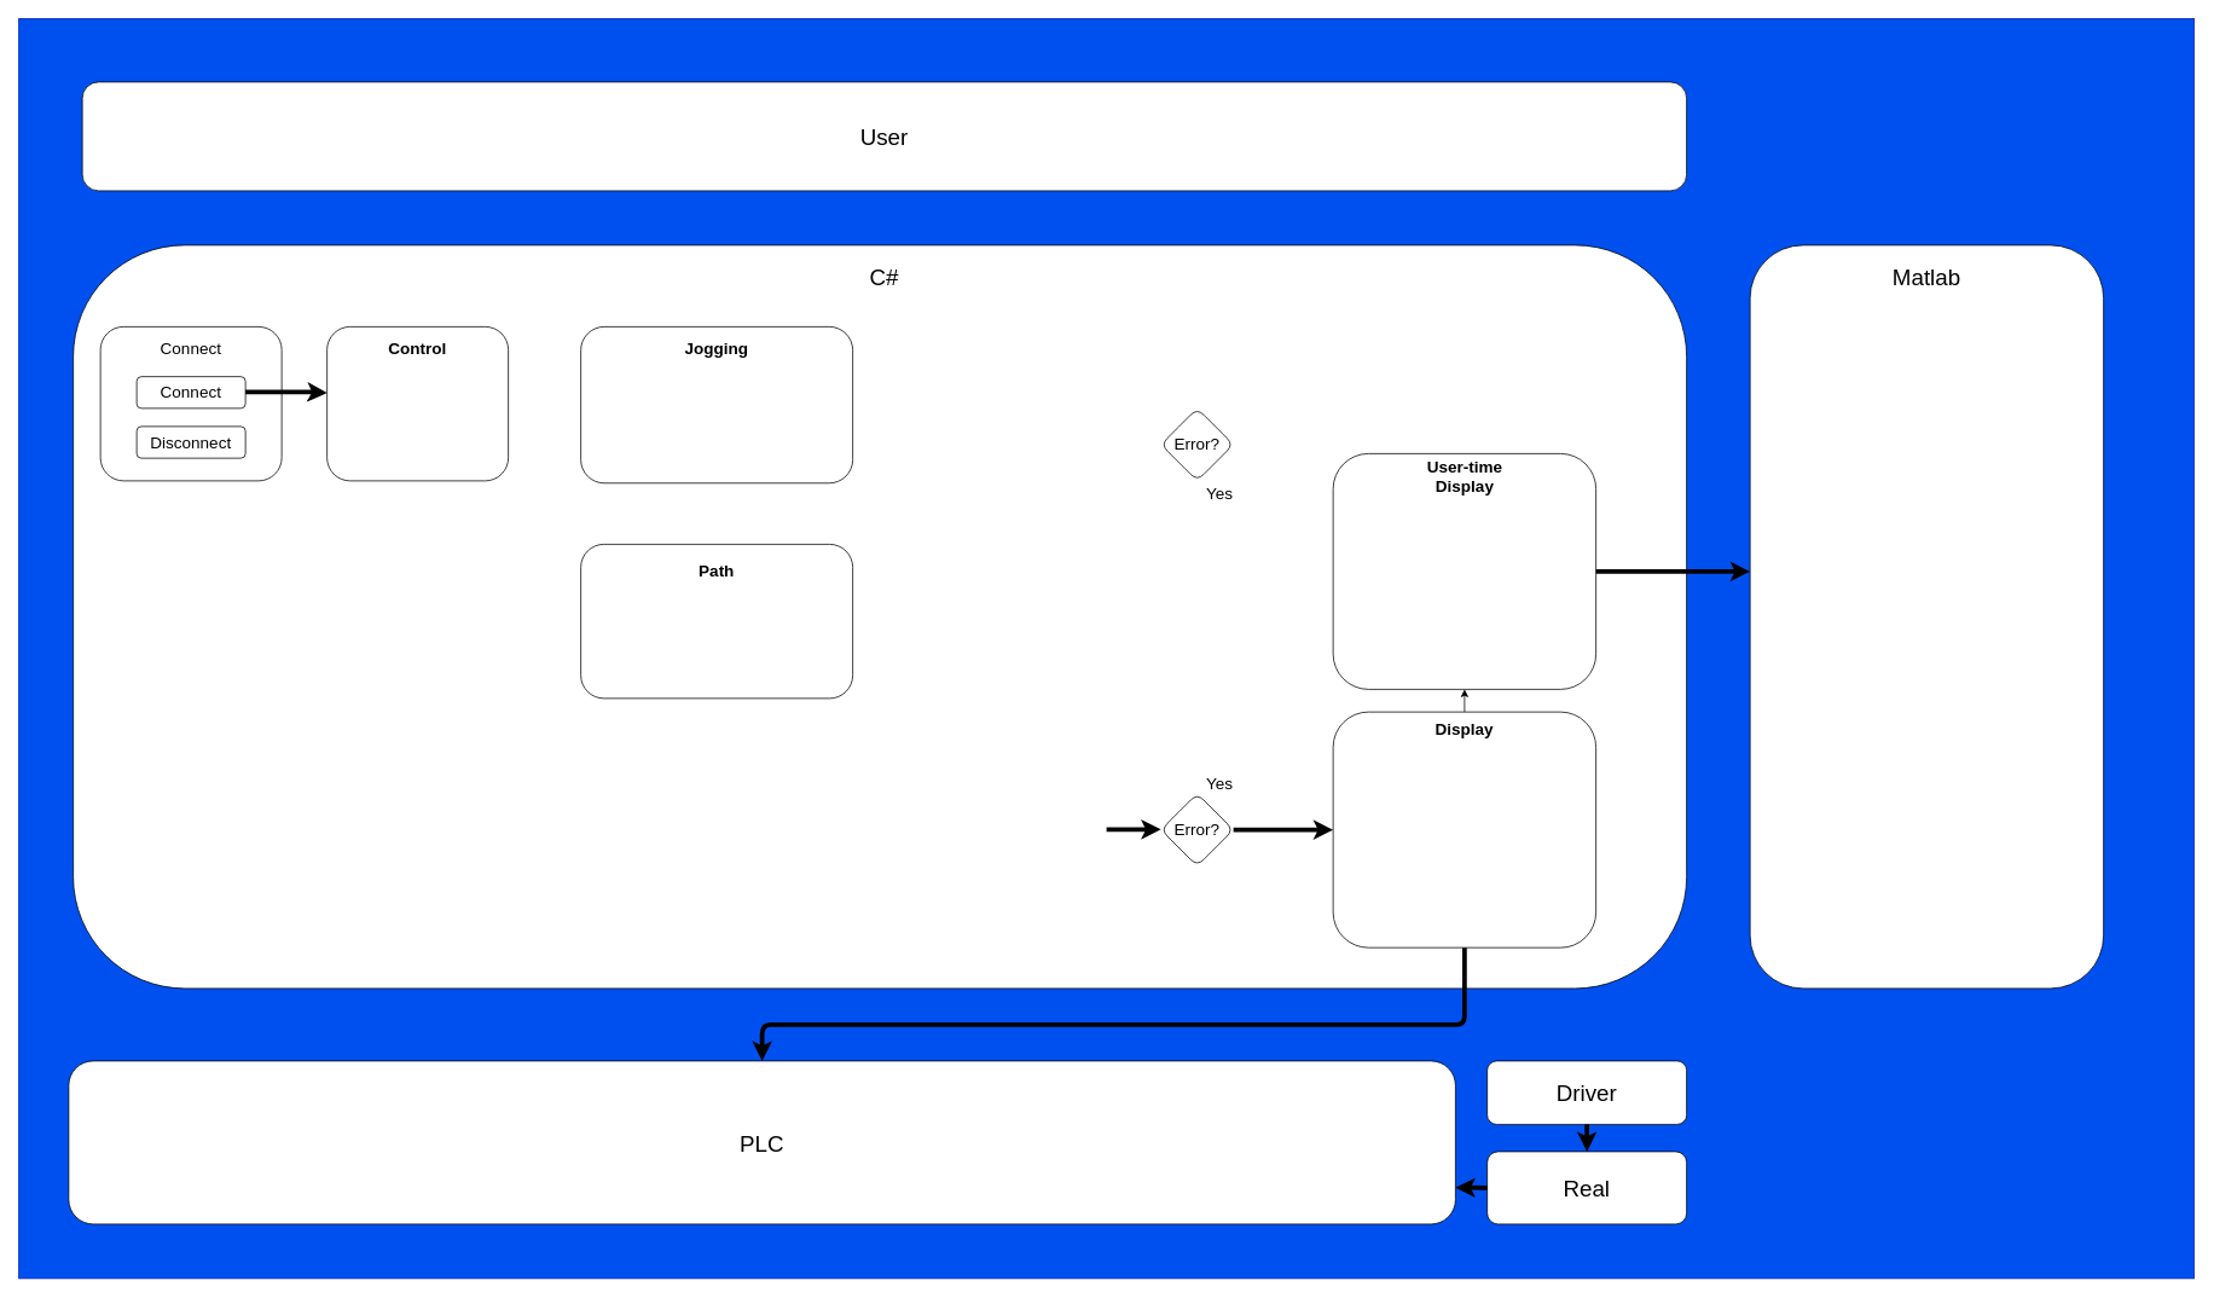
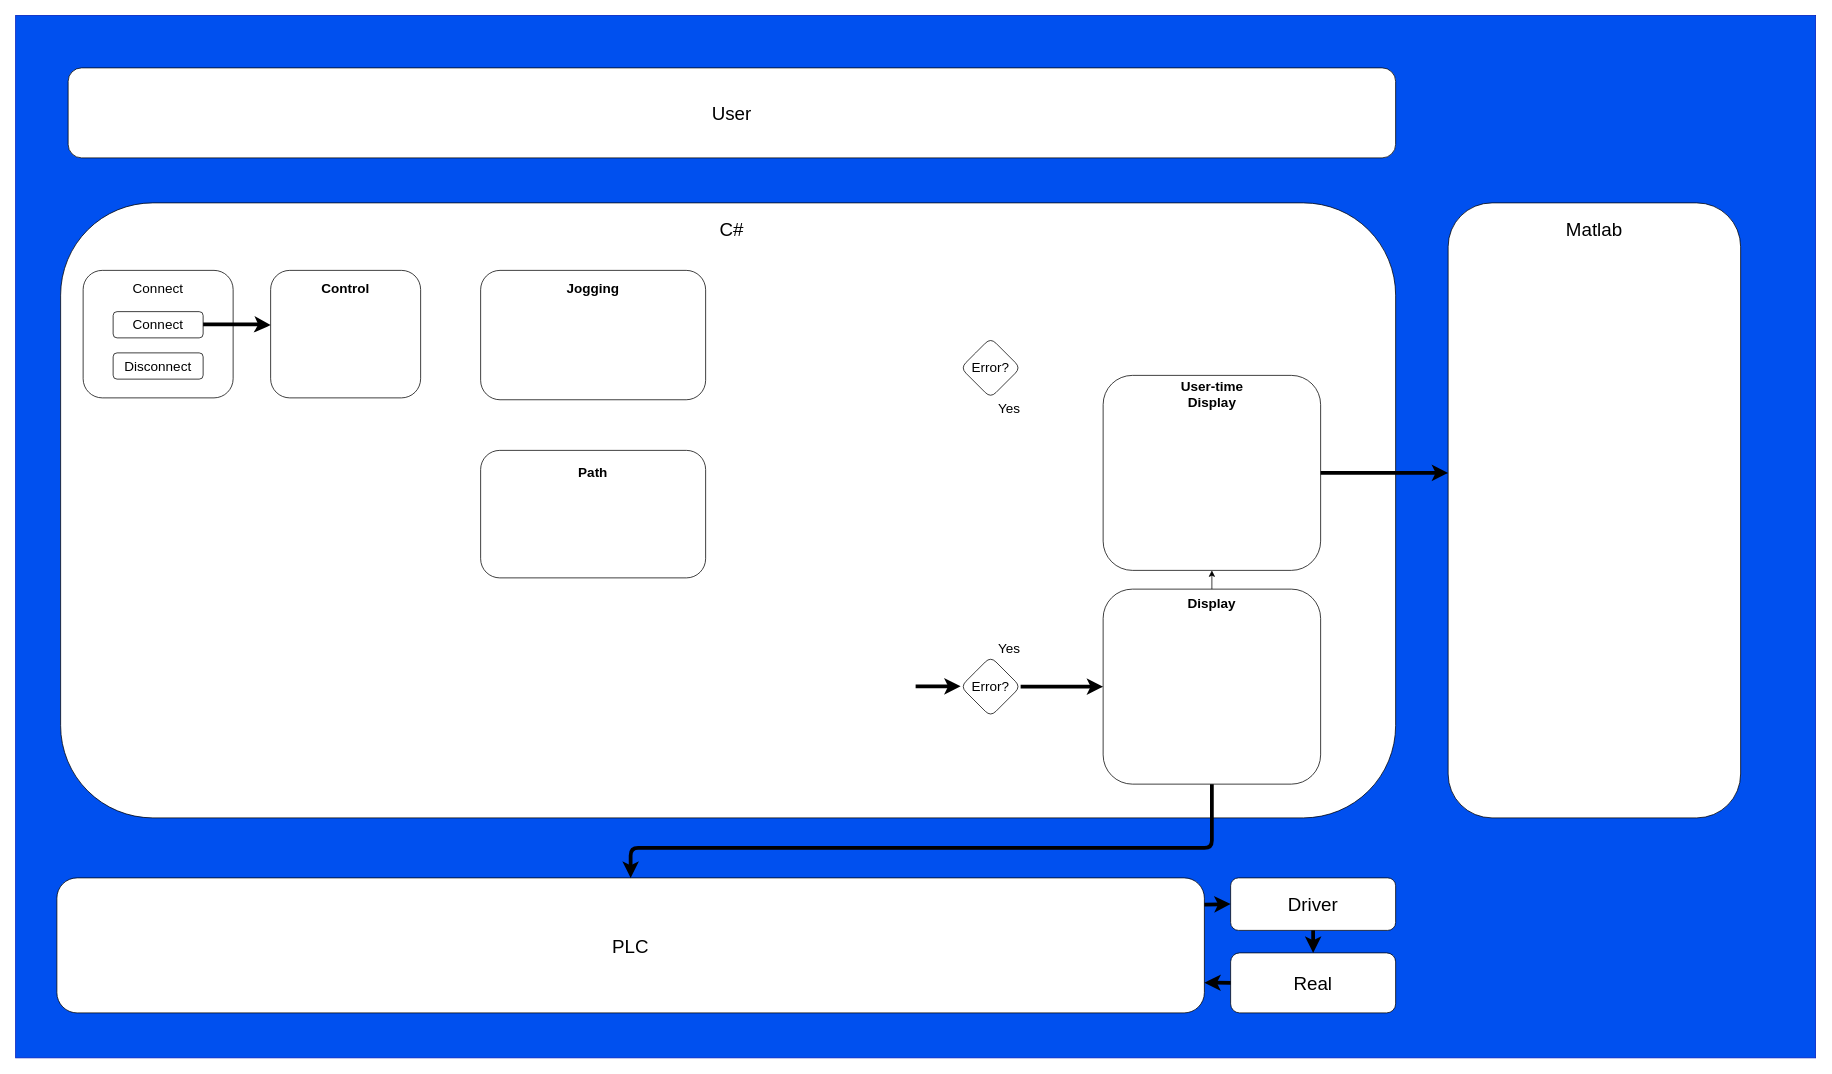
+ <mxCell id="30" value="" style="endArrow=classic;html=1;fontSize=25;entryX=0;entryY=0.5;entryDx=0;entryDy=0;exitX=1;exitY=0.198;exitDx=0;exitDy=0;exitPerimeter=0;strokeWidth=5;" parent="1" source="21" target="22" edge="1"><mxGeometry width="50" height="50" relative="1" as="geometry"><mxPoint x="1600" y="1230" as="sourcePoint" /><mxPoint x="1500" y="1220" as="targetPoint" /></mxGeometry></mxCell>
